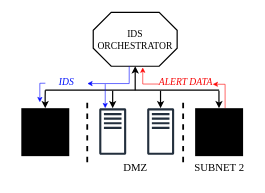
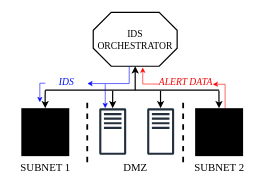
+ <mxCell id="8" value="&lt;font style=&quot;font-size: 18px;&quot; face=&quot;Times New Roman&quot;&gt;SUBNET 1&lt;/font&gt;" style="text;html=1;align=center;verticalAlign=middle;resizable=0;points=[];autosize=1;strokeColor=none;fillColor=none;" vertex="1" parent="1"><mxGeometry x="20" y="260" width="110" height="40" as="geometry" /></mxCell>
